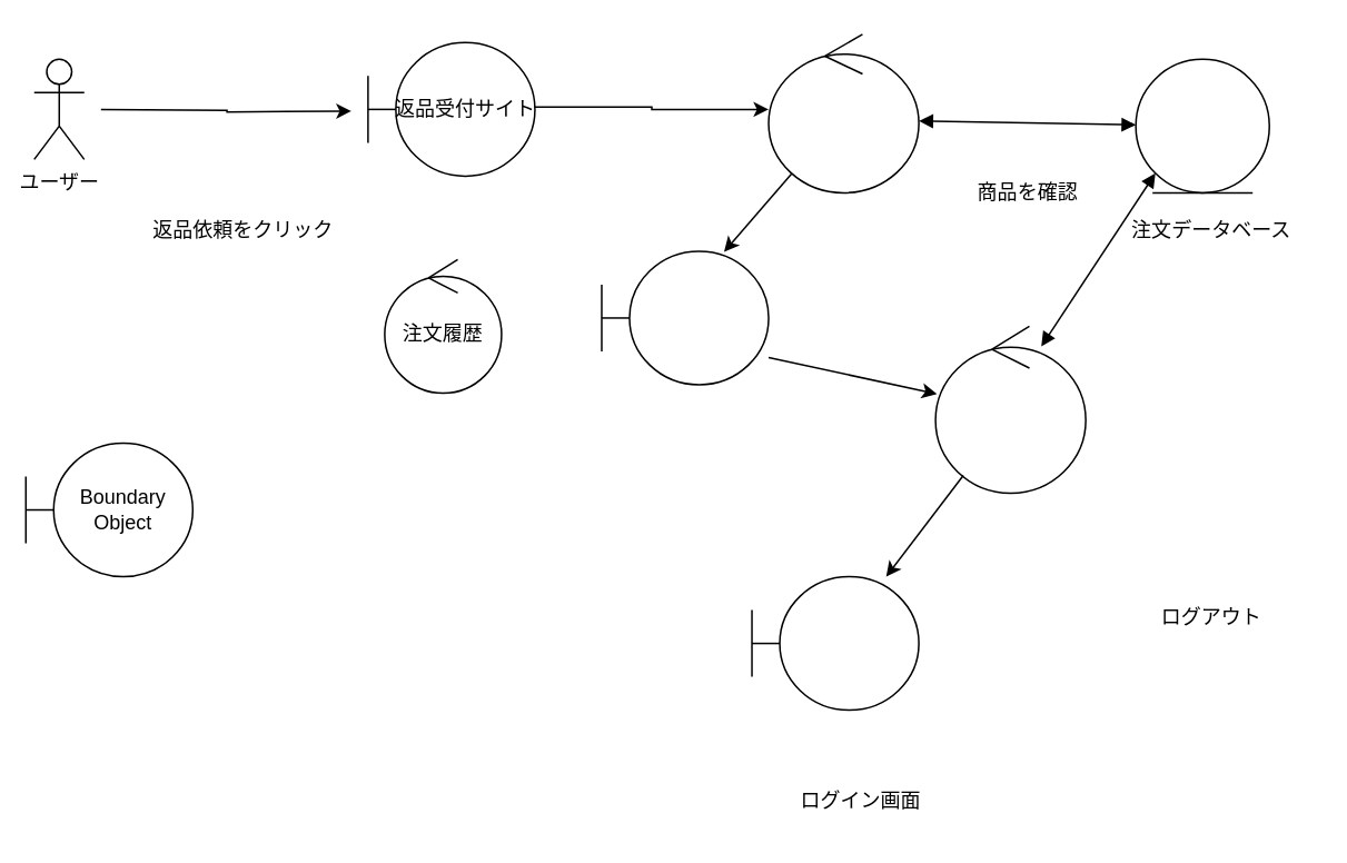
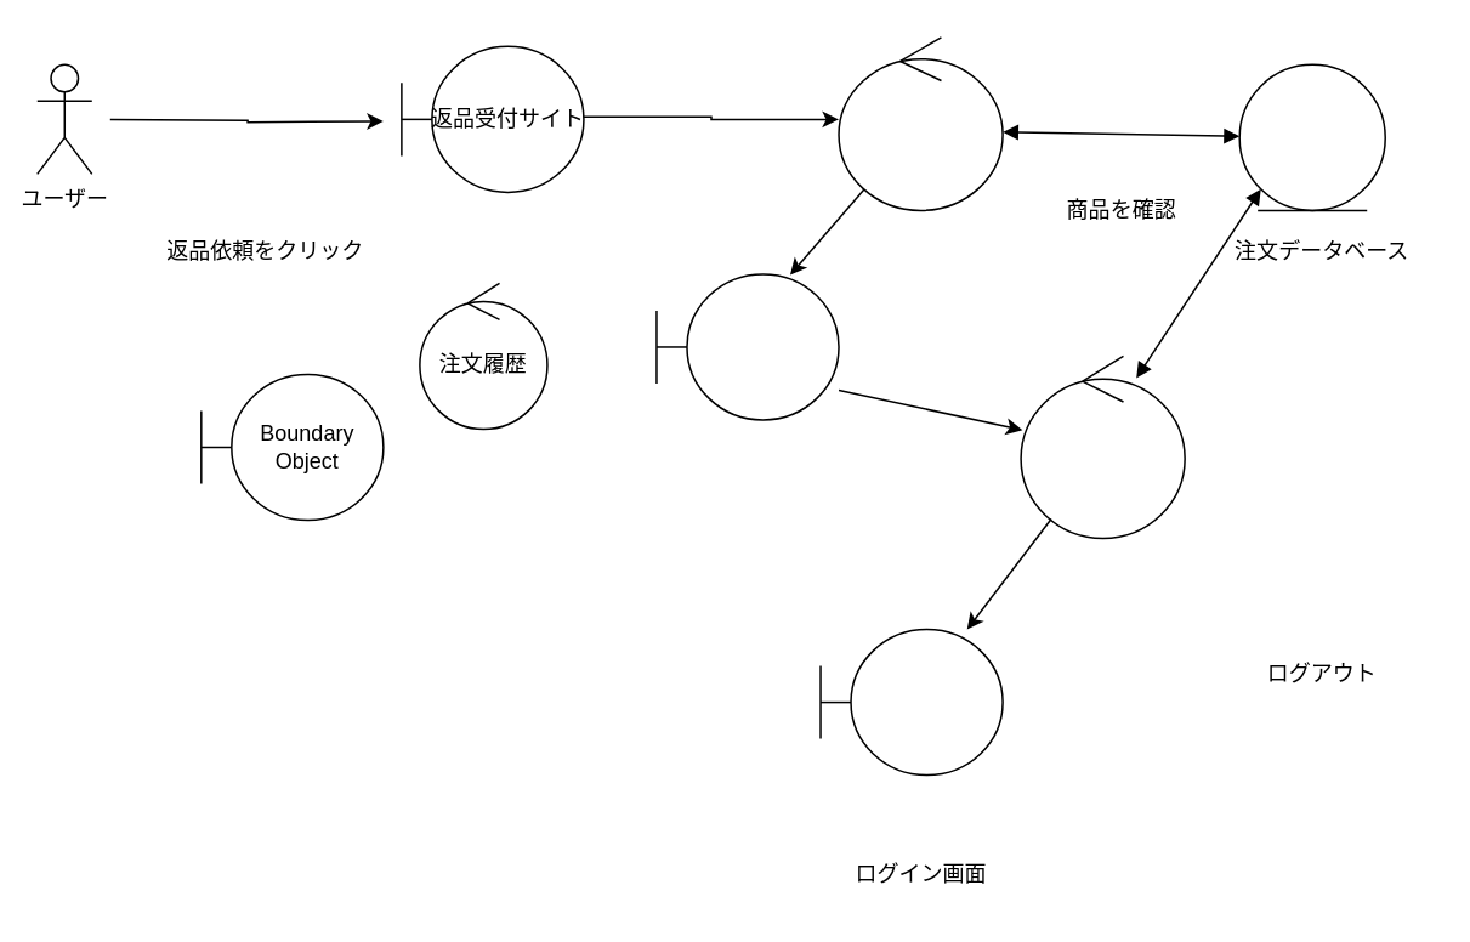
- <mxCell id="22" value="Boundary Object" style="shape=umlBoundary;whiteSpace=wrap;html=1;" parent="1" vertex="1"><mxGeometry x="15" y="265" width="100" height="80" as="geometry" /></mxCell>
+ <mxCell id="22" value="Boundary Object" style="shape=umlBoundary;whiteSpace=wrap;html=1;" parent="1" vertex="1"><mxGeometry x="110" y="205" width="100" height="80" as="geometry" /></mxCell>
- <mxCell id="16" value="ログイン画面" style="text;html=1;align=center;verticalAlign=middle;resizable=0;points=[];autosize=1;strokeColor=none;fillColor=none;" parent="1" vertex="1"><mxGeometry x="465" y="465" width="100" height="30" as="geometry" /></mxCell>
+ <mxCell id="16" value="ログイン画面" style="text;html=1;align=center;verticalAlign=middle;resizable=0;points=[];autosize=1;strokeColor=none;fillColor=none;" parent="1" vertex="1"><mxGeometry x="455" y="465" width="100" height="30" as="geometry" /></mxCell>
